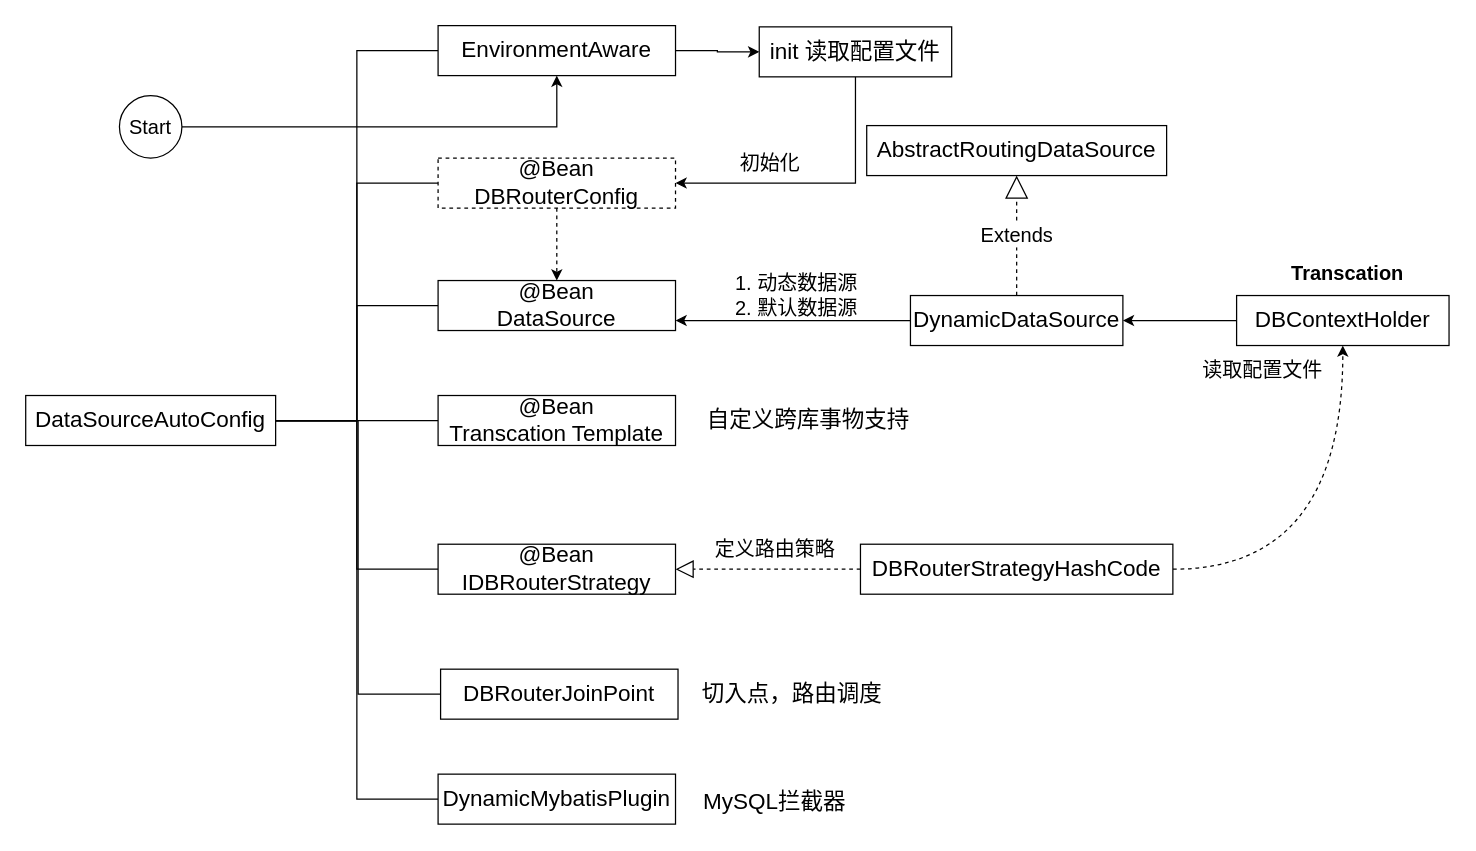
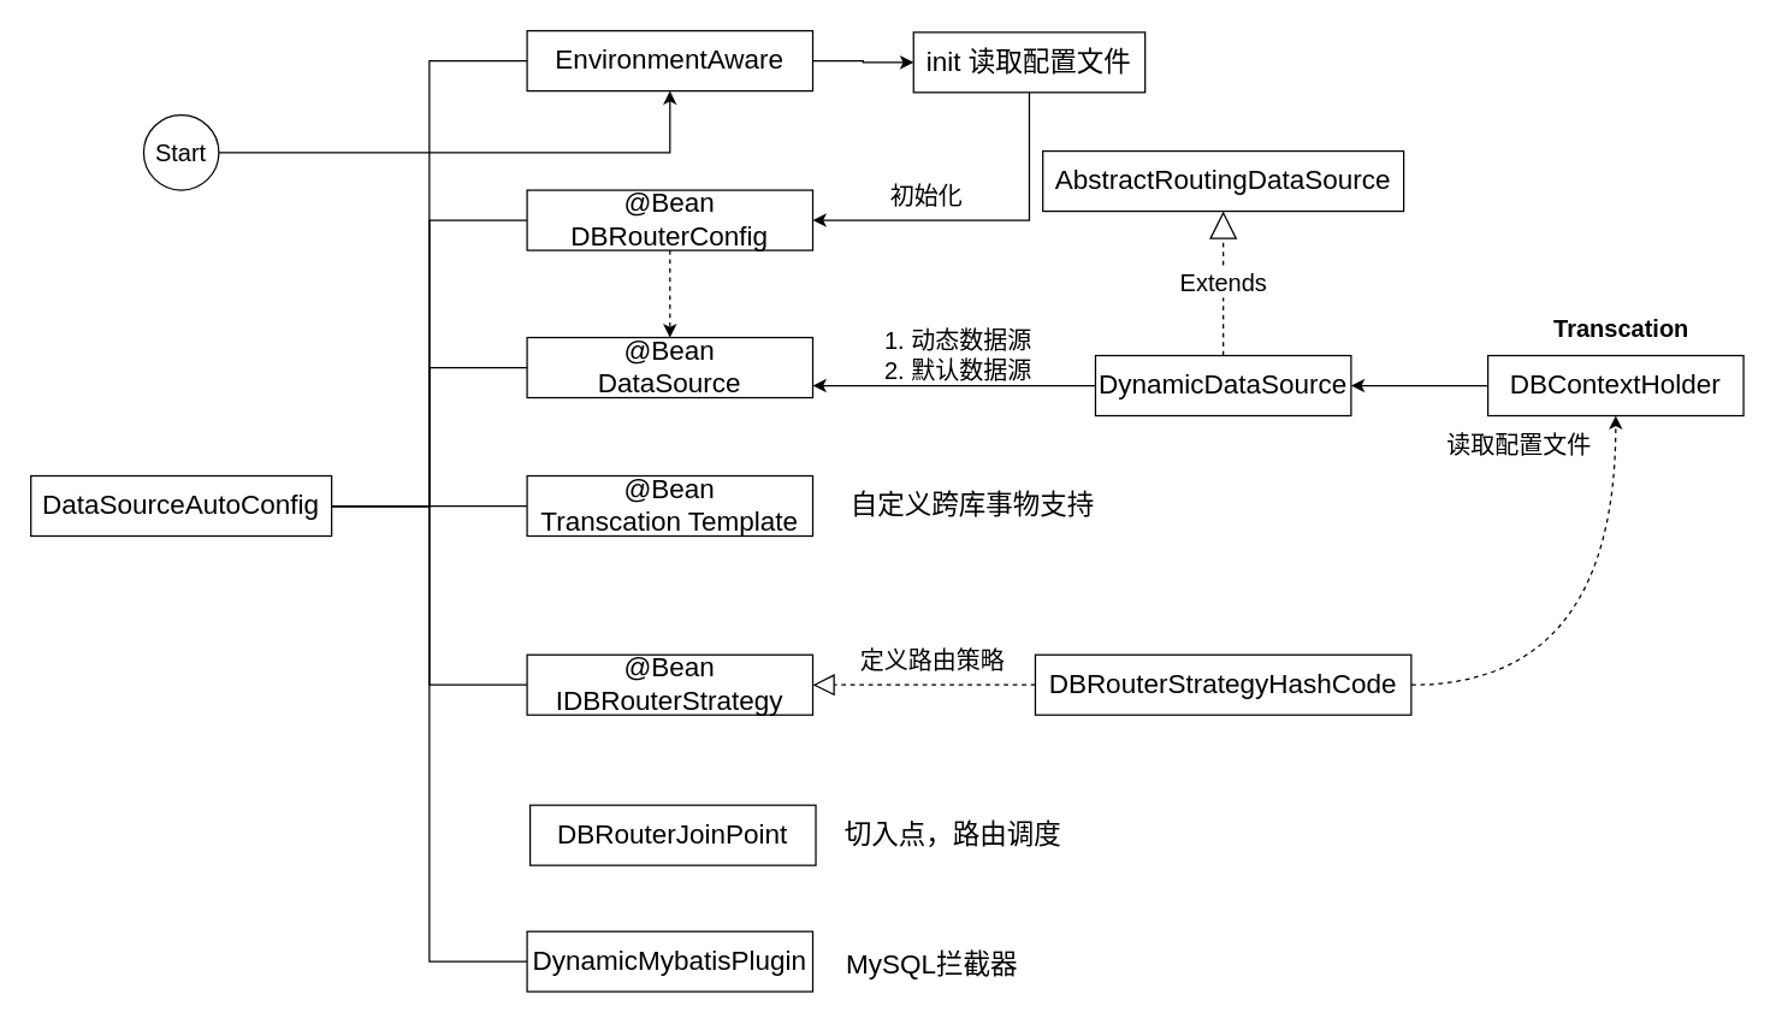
- <mxCell id="15" value="&lt;font style=&quot;font-size: 18px&quot;&gt;@Bean&lt;br&gt;DBRouterConfig&lt;br&gt;&lt;/font&gt;" style="rounded=0;whiteSpace=wrap;html=1;dashed=1;" parent="1" vertex="1"><mxGeometry x="350" y="126" width="190" height="40" as="geometry" /></mxCell>
+ <mxCell id="15" value="&lt;font style=&quot;font-size: 18px&quot;&gt;@Bean&lt;br&gt;DBRouterConfig&lt;br&gt;&lt;/font&gt;" style="rounded=0;whiteSpace=wrap;html=1;" parent="1" vertex="1"><mxGeometry x="350" y="126" width="190" height="40" as="geometry" /></mxCell>
- <mxCell id="9" style="edgeStyle=orthogonalEdgeStyle;rounded=0;orthogonalLoop=1;jettySize=auto;html=1;entryX=0;entryY=0.5;entryDx=0;entryDy=0;endArrow=none;endFill=0;" parent="1" source="11" target="19" edge="1"><mxGeometry relative="1" as="geometry" /></mxCell>
